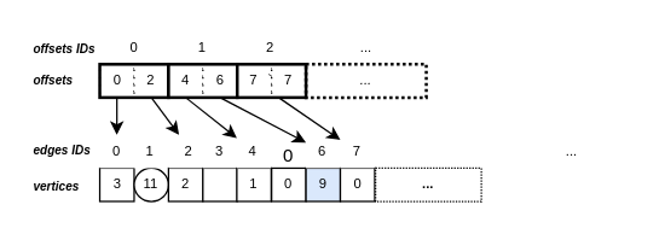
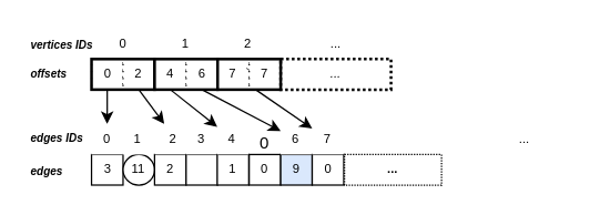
- <mxCell id="31" value="offsets IDs" style="rounded=0;whiteSpace=wrap;html=1;strokeColor=none;fillColor=none;fontSize=8;fontStyle=3;align=left;container=0;" vertex="1" parent="1"><mxGeometry x="20.05" y="20" width="68.22" height="23" as="geometry" /></mxCell>
+ <mxCell id="31" value="vertices IDs" style="rounded=0;whiteSpace=wrap;html=1;strokeColor=none;fillColor=none;fontSize=8;fontStyle=3;align=left;container=0;" vertex="1" parent="1"><mxGeometry x="20.05" y="20" width="68.22" height="23" as="geometry" /></mxCell>
- <mxCell id="33" value="vertices" style="rounded=0;whiteSpace=wrap;html=1;strokeColor=none;fillColor=none;fontSize=8;fontStyle=3;align=left;container=0;" vertex="1" parent="1"><mxGeometry x="20.05" y="113" width="56.85" height="20" as="geometry" /></mxCell>
+ <mxCell id="33" value="edges" style="rounded=0;whiteSpace=wrap;html=1;strokeColor=none;fillColor=none;fontSize=8;fontStyle=3;align=left;container=0;" vertex="1" parent="1"><mxGeometry x="20.05" y="113" width="56.85" height="20" as="geometry" /></mxCell>
